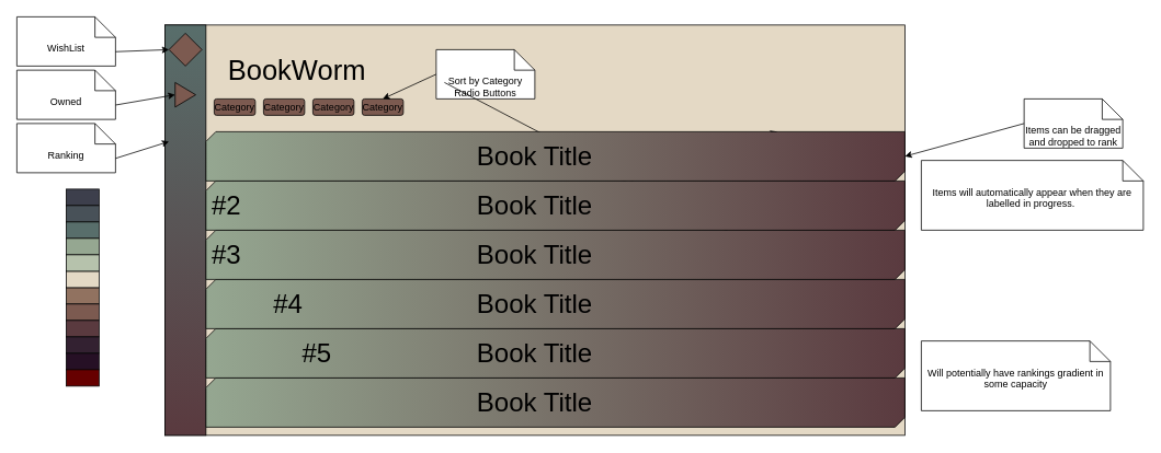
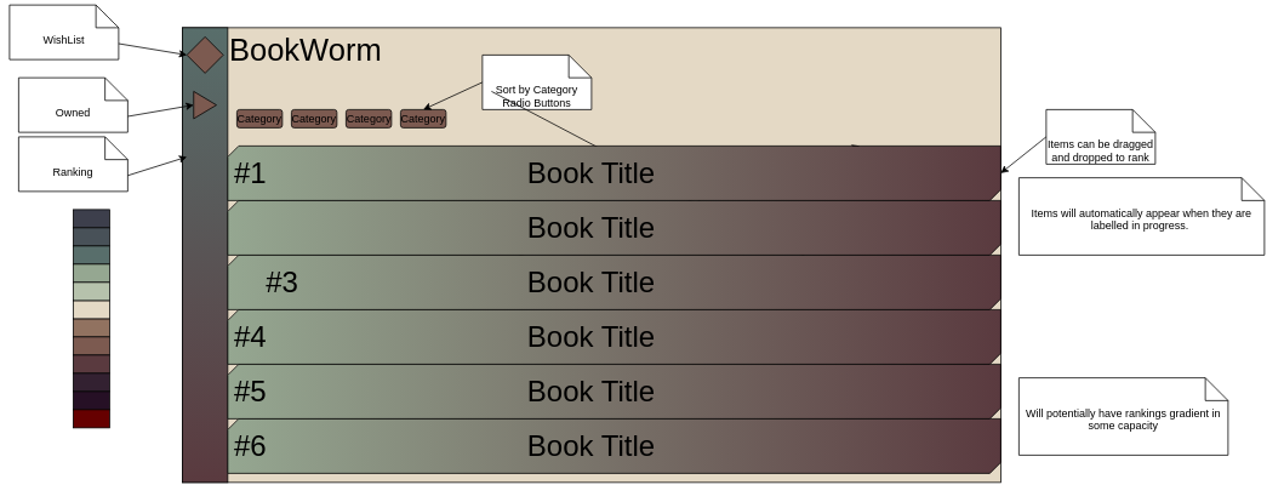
- <mxCell id="18" value="WishList" style="shape=note2;boundedLbl=1;whiteSpace=wrap;html=1;size=25;verticalAlign=top;align=center;fillColor=#FFFFFF;" vertex="1" parent="1"><mxGeometry x="20" y="20" width="120" height="60" as="geometry" /></mxCell>
+ <mxCell id="18" value="WishList" style="shape=note2;boundedLbl=1;whiteSpace=wrap;html=1;size=25;verticalAlign=top;align=center;fillColor=#FFFFFF;" vertex="1" parent="1"><mxGeometry x="10" y="5" width="120" height="60" as="geometry" /></mxCell>
- <mxCell id="4" value="&lt;font style=&quot;font-size: 34px&quot;&gt;BookWorm&lt;/font&gt;" style="text;html=1;strokeColor=none;fillColor=none;align=left;verticalAlign=middle;whiteSpace=wrap;rounded=0;" vertex="1" parent="1"><mxGeometry x="275" y="60" width="200" height="50" as="geometry" /></mxCell>
+ <mxCell id="4" value="&lt;font style=&quot;font-size: 34px&quot;&gt;BookWorm&lt;/font&gt;" style="text;html=1;strokeColor=none;fillColor=none;align=left;verticalAlign=middle;whiteSpace=wrap;rounded=0;" vertex="1" parent="1"><mxGeometry x="250" y="30" width="200" height="50" as="geometry" /></mxCell>
- <mxCell id="56" value="Items can be dragged and dropped to rank" style="shape=note2;boundedLbl=1;whiteSpace=wrap;html=1;size=25;verticalAlign=top;align=center;fillColor=#FFFFFF;" vertex="1" parent="1"><mxGeometry x="1245" y="120" width="120" height="60" as="geometry" /></mxCell>
+ <mxCell id="56" value="Items can be dragged and dropped to rank" style="shape=note2;boundedLbl=1;whiteSpace=wrap;html=1;size=25;verticalAlign=top;align=center;fillColor=#FFFFFF;" vertex="1" parent="1"><mxGeometry x="1150" y="120" width="120" height="60" as="geometry" /></mxCell>
+ <mxCell id="50" value="&lt;span style=&quot;font-size: 32px&quot;&gt;#1&lt;/span&gt;" style="text;html=1;strokeColor=none;fillColor=none;align=center;verticalAlign=middle;whiteSpace=wrap;rounded=0;" vertex="1" parent="1"><mxGeometry x="260" y="175" width="30" height="30" as="geometry" /></mxCell>
- <mxCell id="51" value="&lt;span style=&quot;font-size: 32px&quot;&gt;#2&lt;/span&gt;" style="text;html=1;strokeColor=none;fillColor=none;align=center;verticalAlign=middle;whiteSpace=wrap;rounded=0;" vertex="1" parent="1"><mxGeometry x="260" y="235" width="30" height="30" as="geometry" /></mxCell>
- <mxCell id="52" value="&lt;span style=&quot;font-size: 32px&quot;&gt;#3&lt;/span&gt;" style="text;html=1;strokeColor=none;fillColor=none;align=center;verticalAlign=middle;whiteSpace=wrap;rounded=0;" vertex="1" parent="1"><mxGeometry x="260" y="295" width="30" height="30" as="geometry" /></mxCell>
+ <mxCell id="52" value="&lt;span style=&quot;font-size: 32px&quot;&gt;#3&lt;/span&gt;" style="text;html=1;strokeColor=none;fillColor=none;align=center;verticalAlign=middle;whiteSpace=wrap;rounded=0;" vertex="1" parent="1"><mxGeometry x="295" y="295" width="30" height="30" as="geometry" /></mxCell>
- <mxCell id="53" value="&lt;span style=&quot;font-size: 32px&quot;&gt;#4&lt;/span&gt;" style="text;html=1;strokeColor=none;fillColor=none;align=center;verticalAlign=middle;whiteSpace=wrap;rounded=0;" vertex="1" parent="1"><mxGeometry x="335" y="355" width="30" height="30" as="geometry" /></mxCell>
+ <mxCell id="53" value="&lt;span style=&quot;font-size: 32px&quot;&gt;#4&lt;/span&gt;" style="text;html=1;strokeColor=none;fillColor=none;align=center;verticalAlign=middle;whiteSpace=wrap;rounded=0;" vertex="1" parent="1"><mxGeometry x="260" y="355" width="30" height="30" as="geometry" /></mxCell>
- <mxCell id="54" value="&lt;span style=&quot;font-size: 32px&quot;&gt;#5&lt;/span&gt;" style="text;html=1;strokeColor=none;fillColor=none;align=center;verticalAlign=middle;whiteSpace=wrap;rounded=0;" vertex="1" parent="1"><mxGeometry x="370" y="415" width="30" height="30" as="geometry" /></mxCell>
+ <mxCell id="54" value="&lt;span style=&quot;font-size: 32px&quot;&gt;#5&lt;/span&gt;" style="text;html=1;strokeColor=none;fillColor=none;align=center;verticalAlign=middle;whiteSpace=wrap;rounded=0;" vertex="1" parent="1"><mxGeometry x="260" y="415" width="30" height="30" as="geometry" /></mxCell>
+ <mxCell id="55" value="&lt;span style=&quot;font-size: 32px&quot;&gt;#6&lt;/span&gt;" style="text;html=1;strokeColor=none;fillColor=none;align=center;verticalAlign=middle;whiteSpace=wrap;rounded=0;" vertex="1" parent="1"><mxGeometry x="260" y="475" width="30" height="30" as="geometry" /></mxCell>
